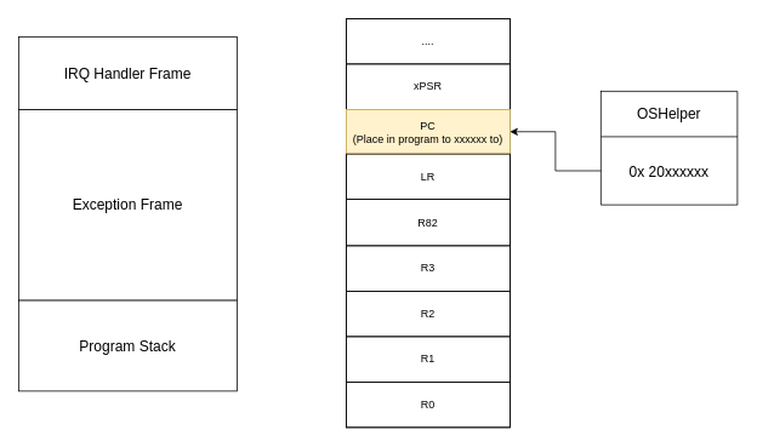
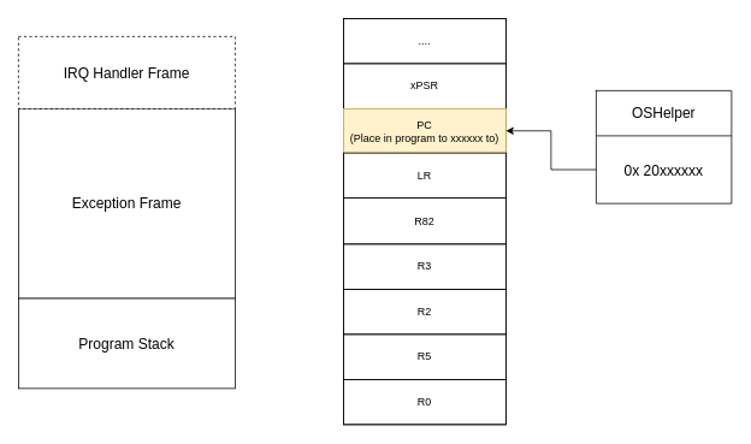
- <mxCell id="4" value="&lt;font style=&quot;font-size: 16px;&quot;&gt;IRQ Handler Frame&lt;/font&gt;" style="rounded=0;whiteSpace=wrap;html=1;" vertex="1" parent="1"><mxGeometry x="20" y="40" width="240" height="80" as="geometry" /></mxCell>
+ <mxCell id="4" value="&lt;font style=&quot;font-size: 16px;&quot;&gt;IRQ Handler Frame&lt;/font&gt;" style="rounded=0;whiteSpace=wrap;html=1;dashed=1;" vertex="1" parent="1"><mxGeometry x="20" y="40" width="240" height="80" as="geometry" /></mxCell>
- <mxCell id="21" value="R1" style="connectable=0;recursiveResize=0;strokeColor=inherit;fillColor=none;align=center;whiteSpace=wrap;html=1;" vertex="1" parent="20"><mxGeometry width="180" height="50" as="geometry"><mxRectangle width="180" height="50" as="alternateBounds" /></mxGeometry></mxCell>
+ <mxCell id="21" value="R5" style="connectable=0;recursiveResize=0;strokeColor=inherit;fillColor=none;align=center;whiteSpace=wrap;html=1;" vertex="1" parent="20"><mxGeometry width="180" height="50" as="geometry"><mxRectangle width="180" height="50" as="alternateBounds" /></mxGeometry></mxCell>
